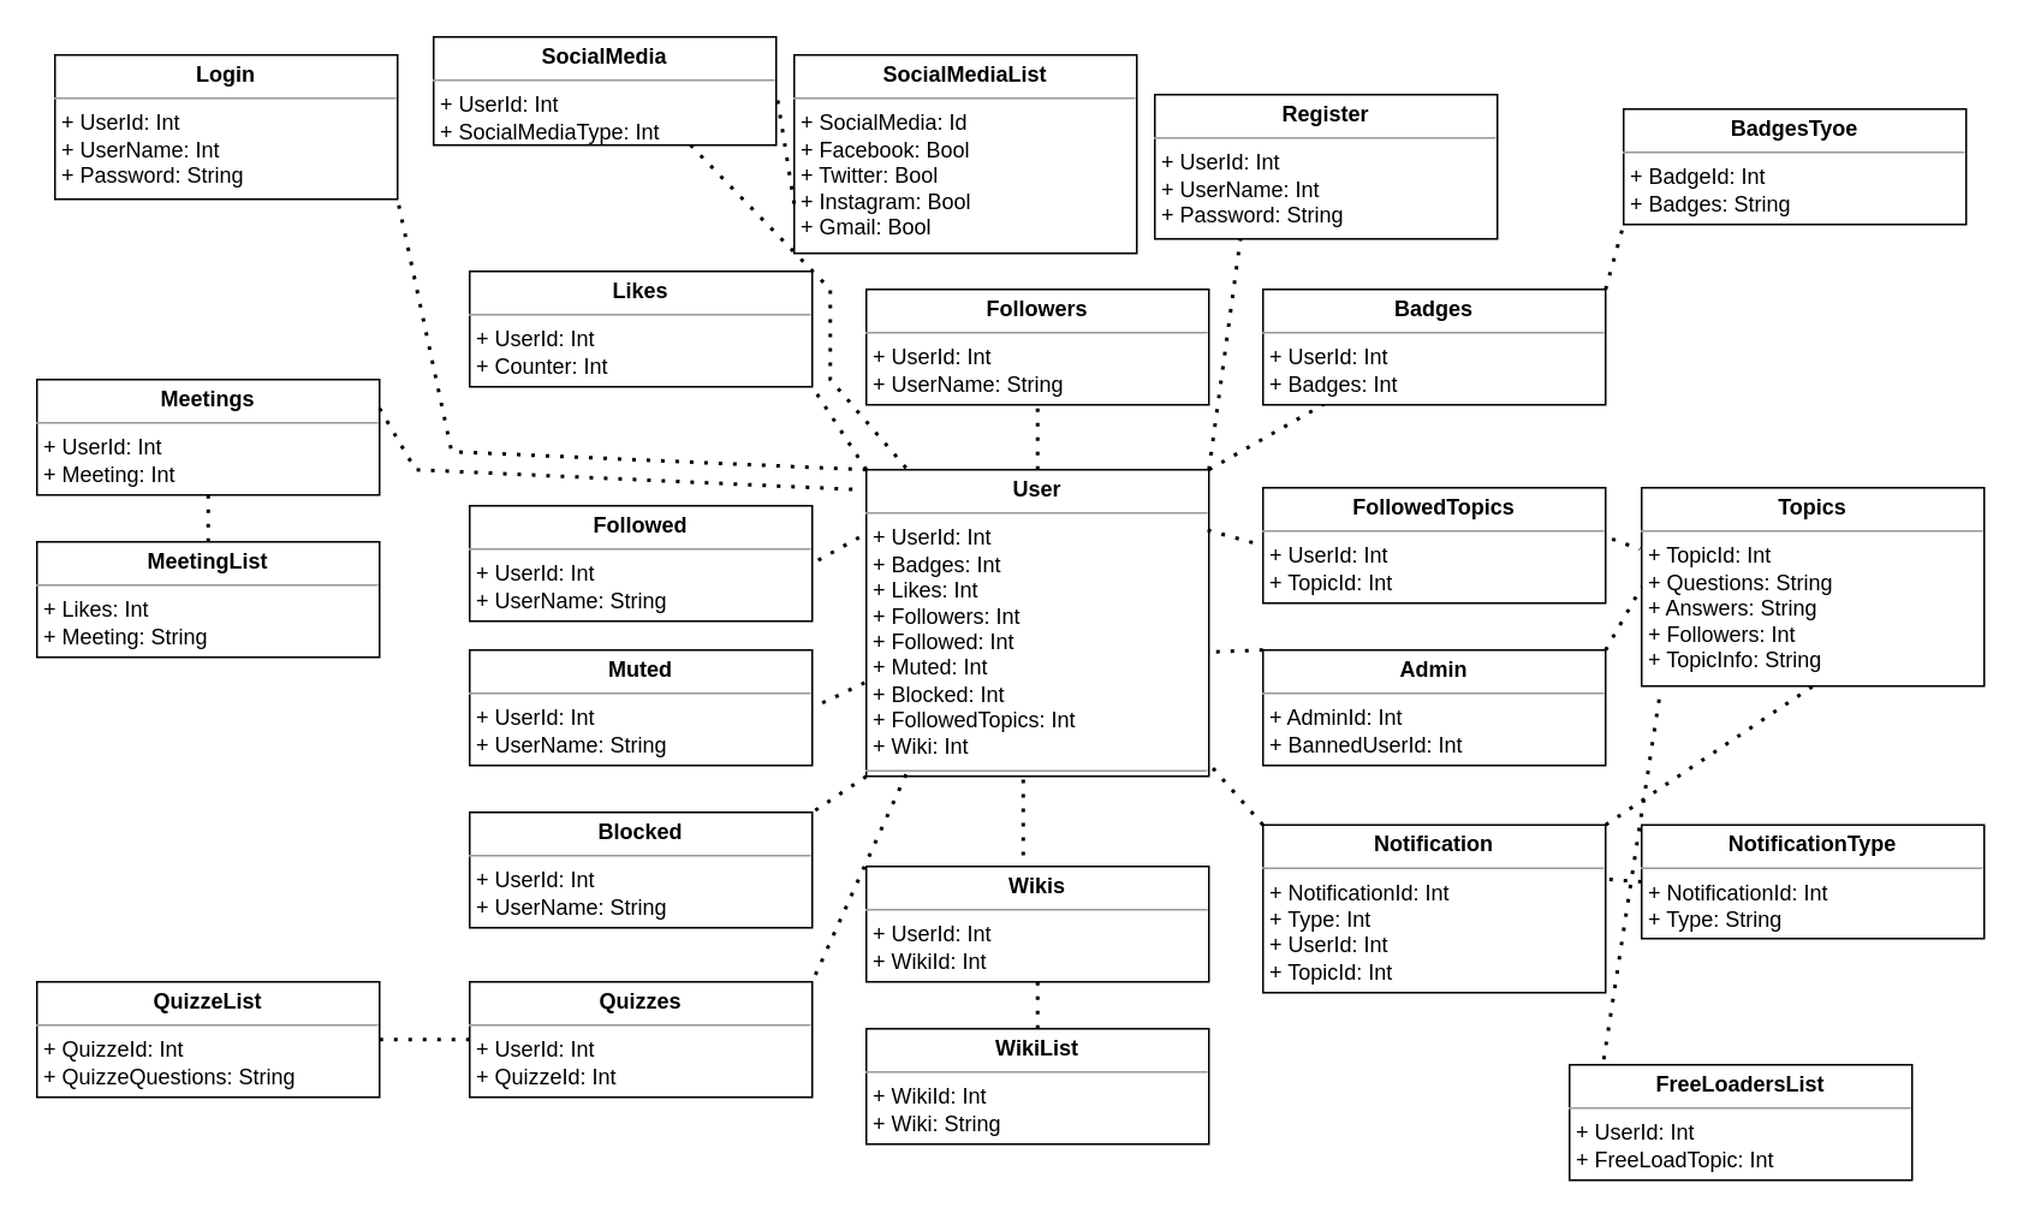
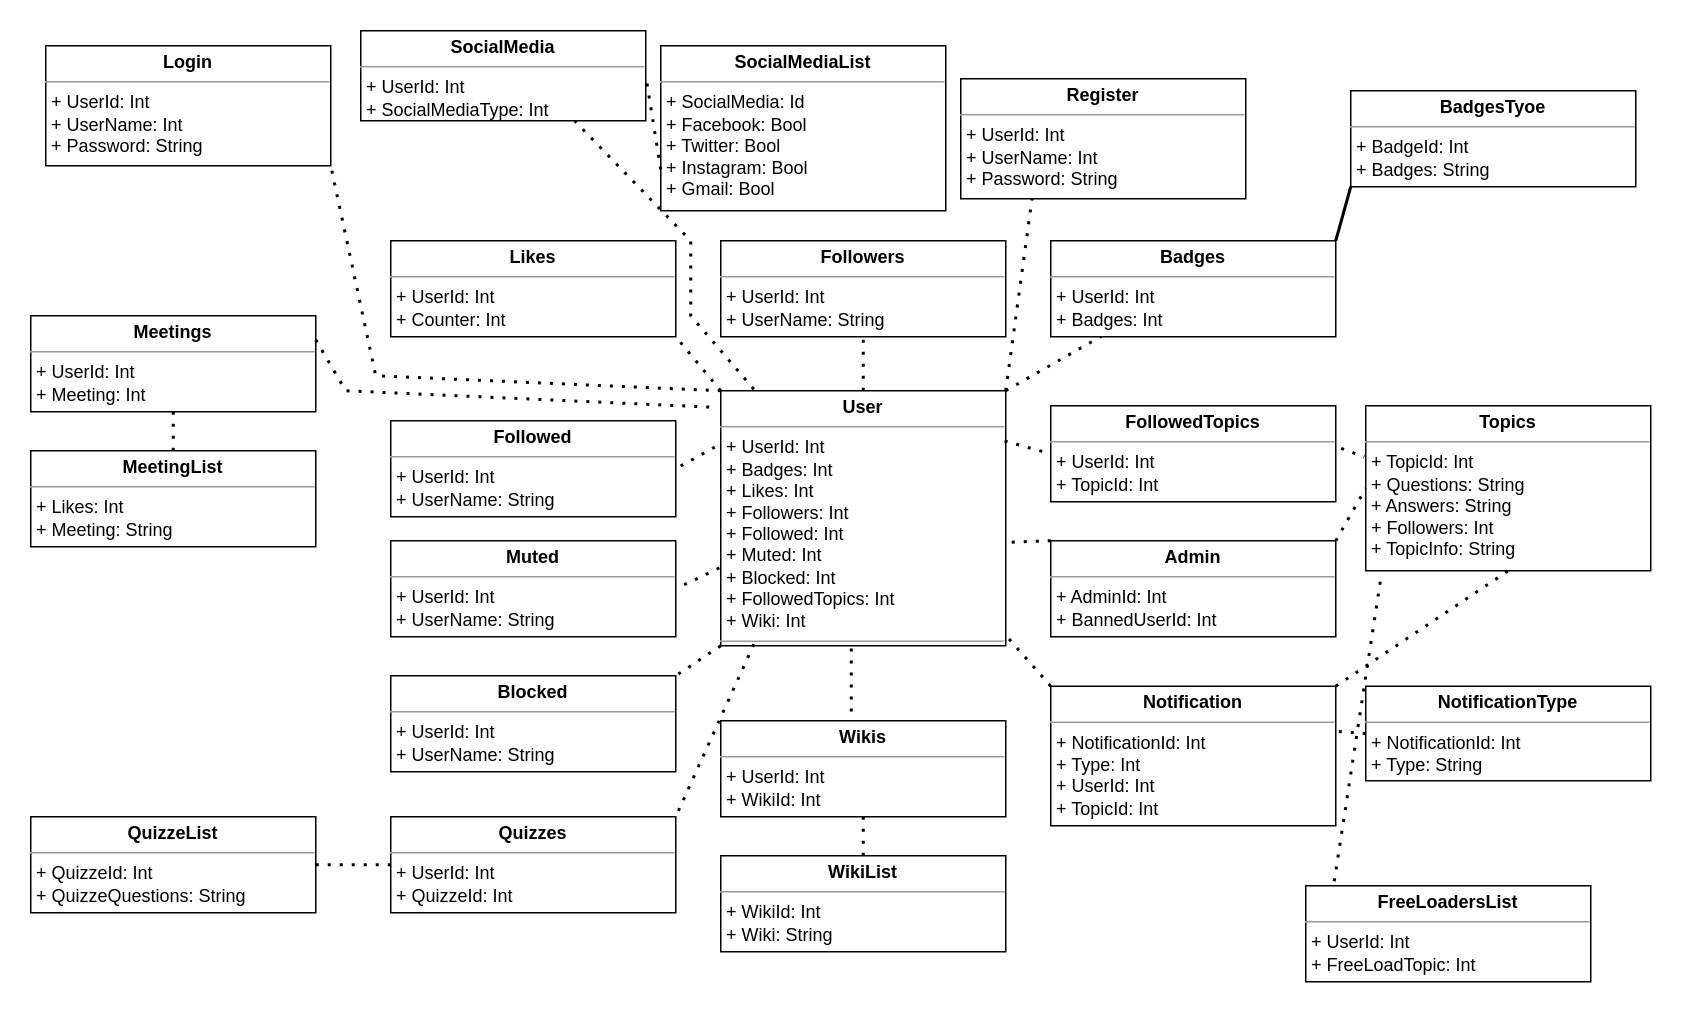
- <mxCell id="10" value="" style="endArrow=none;dashed=1;html=1;dashPattern=1 3;strokeWidth=2;rounded=0;exitX=1;exitY=0;exitDx=0;exitDy=0;entryX=0;entryY=1;entryDx=0;entryDy=0;" edge="1" parent="1" source="7" target="9"><mxGeometry width="50" height="50" relative="1" as="geometry"><mxPoint x="680" y="270" as="sourcePoint" /><mxPoint x="744.96" y="232.976" as="targetPoint" /></mxGeometry></mxCell>
+ <mxCell id="10" value="" style="endArrow=none;dashed=0;html=1;dashPattern=1 3;strokeWidth=2;rounded=0;exitX=1;exitY=0;exitDx=0;exitDy=0;entryX=0;entryY=1;entryDx=0;entryDy=0;" edge="1" parent="1" source="7" target="9"><mxGeometry width="50" height="50" relative="1" as="geometry"><mxPoint x="680" y="270" as="sourcePoint" /><mxPoint x="744.96" y="232.976" as="targetPoint" /></mxGeometry></mxCell>
- <mxCell id="6" value="&lt;p style=&quot;margin: 0px ; margin-top: 4px ; text-align: center&quot;&gt;&lt;b&gt;Likes&lt;/b&gt;&lt;/p&gt;&lt;hr size=&quot;1&quot;&gt;&lt;p style=&quot;margin: 0px ; margin-left: 4px&quot;&gt;+ UserId: Int&lt;br&gt;+ Counter: Int&lt;/p&gt;&lt;hr size=&quot;1&quot;&gt;&lt;p style=&quot;margin: 0px ; margin-left: 4px&quot;&gt;&lt;br&gt;&lt;/p&gt;" style="verticalAlign=top;align=left;overflow=fill;fontSize=12;fontFamily=Helvetica;html=1;rounded=0;shadow=0;comic=0;labelBackgroundColor=none;strokeWidth=1" vertex="1" parent="1"><mxGeometry x="260" y="150" width="190" height="64" as="geometry" /></mxCell>
+ <mxCell id="6" value="&lt;p style=&quot;margin: 0px ; margin-top: 4px ; text-align: center&quot;&gt;&lt;b&gt;Likes&lt;/b&gt;&lt;/p&gt;&lt;hr size=&quot;1&quot;&gt;&lt;p style=&quot;margin: 0px ; margin-left: 4px&quot;&gt;+ UserId: Int&lt;br&gt;+ Counter: Int&lt;/p&gt;&lt;hr size=&quot;1&quot;&gt;&lt;p style=&quot;margin: 0px ; margin-left: 4px&quot;&gt;&lt;br&gt;&lt;/p&gt;" style="verticalAlign=top;align=left;overflow=fill;fontSize=12;fontFamily=Helvetica;html=1;rounded=0;shadow=0;comic=0;labelBackgroundColor=none;strokeWidth=1" vertex="1" parent="1"><mxGeometry x="260" y="160" width="190" height="64" as="geometry" /></mxCell>
